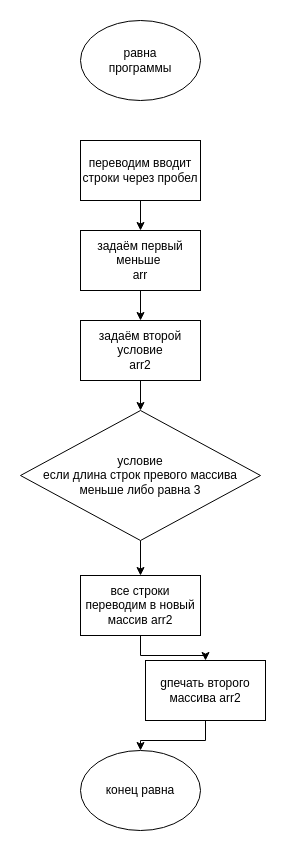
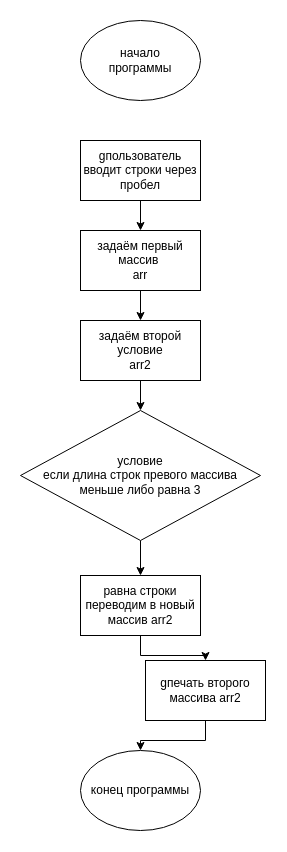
- <mxCell id="2" value="равна&lt;br&gt;программы" style="ellipse;whiteSpace=wrap;html=1;" vertex="1" parent="1"><mxGeometry x="80" y="20" width="120" height="80" as="geometry" /></mxCell>
+ <mxCell id="2" value="начало&lt;br&gt;программы" style="ellipse;whiteSpace=wrap;html=1;" vertex="1" parent="1"><mxGeometry x="80" y="20" width="120" height="80" as="geometry" /></mxCell>
- <mxCell id="6" value="переводим вводит строки через пробел" style="rounded=0;whiteSpace=wrap;html=1;" vertex="1" parent="1"><mxGeometry x="80" y="140" width="120" height="60" as="geometry" /></mxCell>
+ <mxCell id="6" value="gпользователь вводит строки через пробел" style="rounded=0;whiteSpace=wrap;html=1;" vertex="1" parent="1"><mxGeometry x="80" y="140" width="120" height="60" as="geometry" /></mxCell>
- <mxCell id="4" value="задаём первый меньше&amp;nbsp;&lt;br&gt;arr" style="rounded=0;whiteSpace=wrap;html=1;" vertex="1" parent="1"><mxGeometry x="80" y="230" width="120" height="60" as="geometry" /></mxCell>
+ <mxCell id="4" value="задаём первый массив&amp;nbsp;&lt;br&gt;arr" style="rounded=0;whiteSpace=wrap;html=1;" vertex="1" parent="1"><mxGeometry x="80" y="230" width="120" height="60" as="geometry" /></mxCell>
- <mxCell id="12" value="все строки переводим в новый массив arr2" style="rounded=0;whiteSpace=wrap;html=1;" vertex="1" parent="1"><mxGeometry x="80" y="575" width="120" height="60" as="geometry" /></mxCell>
+ <mxCell id="12" value="равна строки переводим в новый массив arr2" style="rounded=0;whiteSpace=wrap;html=1;" vertex="1" parent="1"><mxGeometry x="80" y="575" width="120" height="60" as="geometry" /></mxCell>
- <mxCell id="15" value="конец равна" style="ellipse;whiteSpace=wrap;html=1;" vertex="1" parent="1"><mxGeometry x="80" y="750" width="120" height="80" as="geometry" /></mxCell>
+ <mxCell id="15" value="конец программы" style="ellipse;whiteSpace=wrap;html=1;" vertex="1" parent="1"><mxGeometry x="80" y="750" width="120" height="80" as="geometry" /></mxCell>
